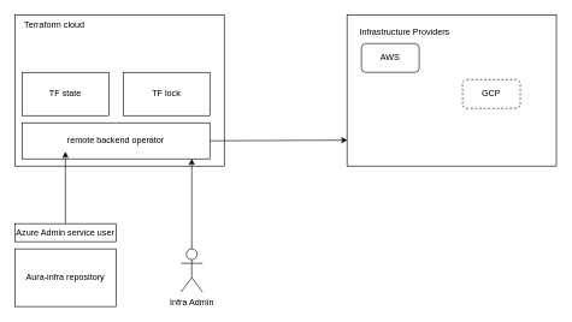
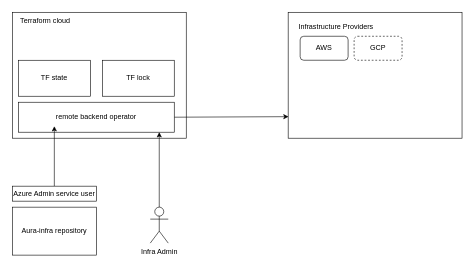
- <mxCell id="16" value="GCP" style="rounded=1;whiteSpace=wrap;html=1;dashed=1;" vertex="1" parent="1"><mxGeometry x="640" y="110" width="80" height="40" as="geometry" /></mxCell>
+ <mxCell id="16" value="GCP" style="rounded=1;whiteSpace=wrap;html=1;dashed=1;" vertex="1" parent="1"><mxGeometry x="590" y="60" width="80" height="40" as="geometry" /></mxCell>
